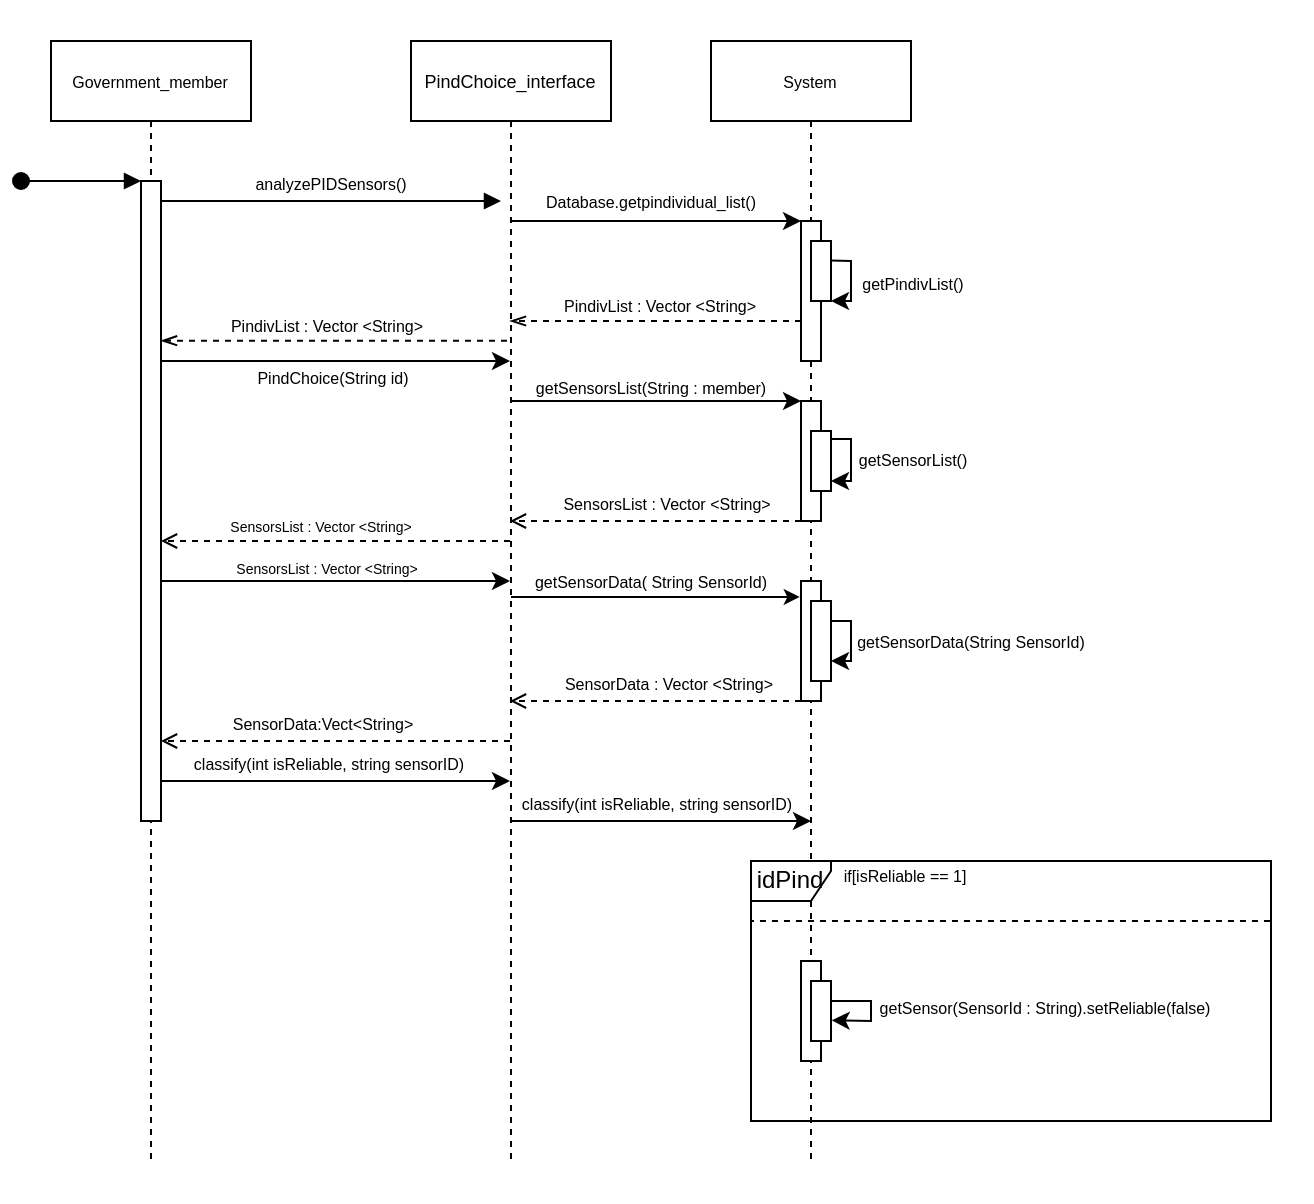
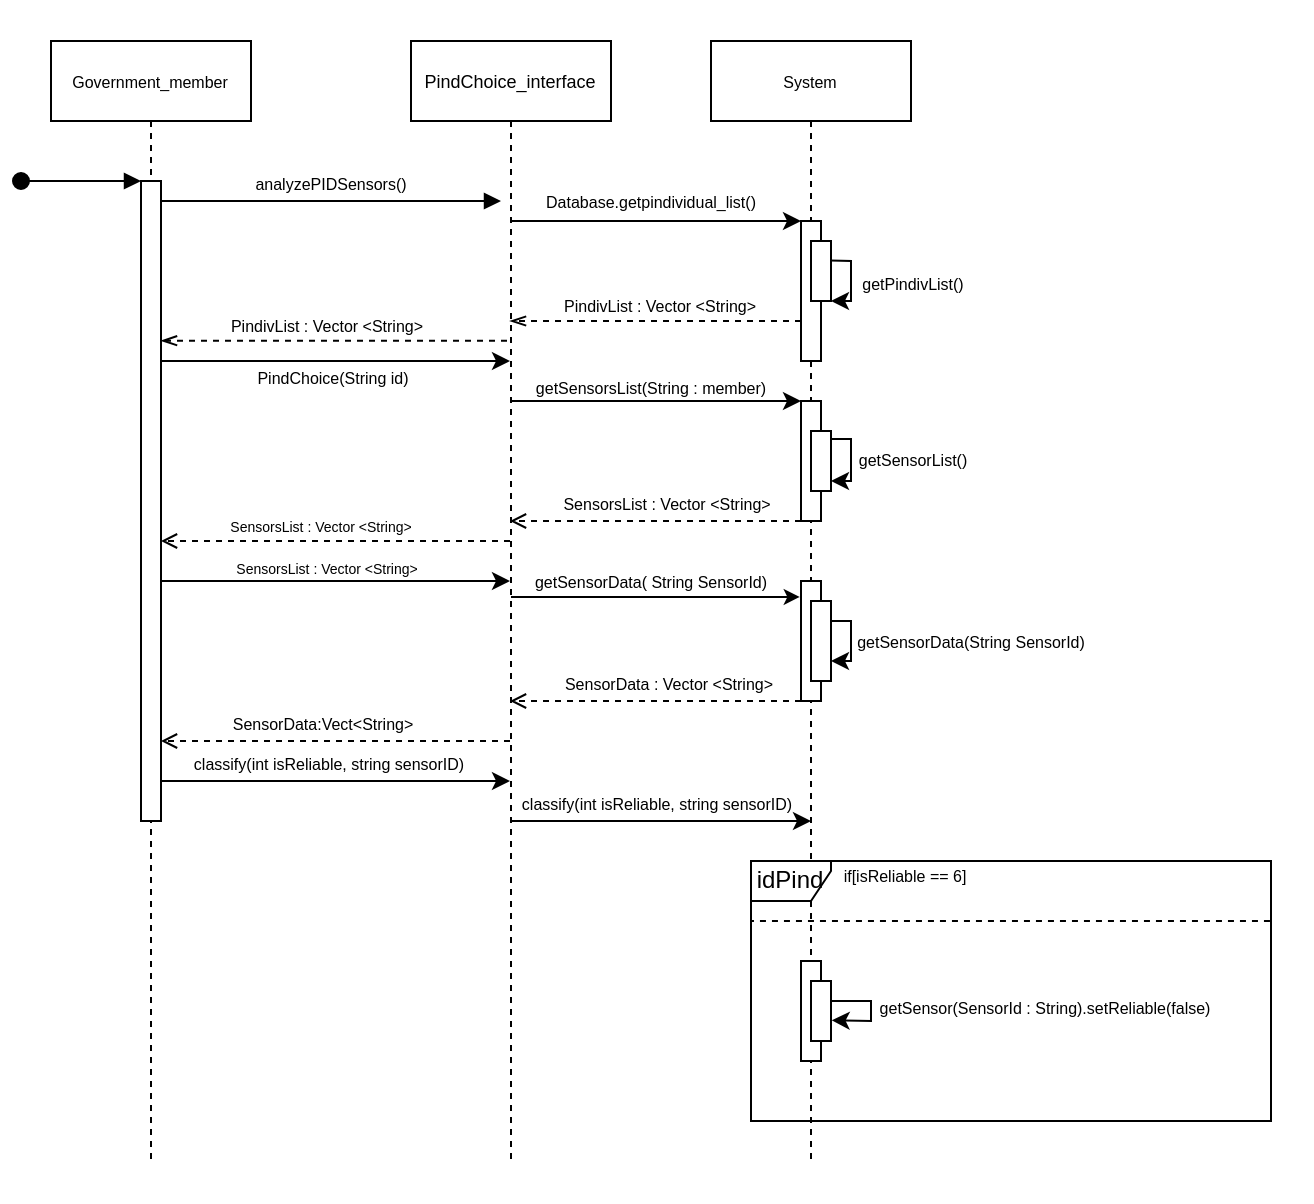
- <mxCell id="44" value="&lt;font style=&quot;font-size: 8px;&quot;&gt;if[isReliable == 1]&lt;/font&gt;" style="text;html=1;align=center;verticalAlign=middle;resizable=0;points=[];autosize=1;strokeColor=none;fillColor=none;" vertex="1" parent="43"><mxGeometry x="37" y="-8" width="80" height="30" as="geometry" /></mxCell>
+ <mxCell id="44" value="&lt;font style=&quot;font-size: 8px;&quot;&gt;if[isReliable == 6]&lt;/font&gt;" style="text;html=1;align=center;verticalAlign=middle;resizable=0;points=[];autosize=1;strokeColor=none;fillColor=none;" vertex="1" parent="43"><mxGeometry x="37" y="-8" width="80" height="30" as="geometry" /></mxCell>
